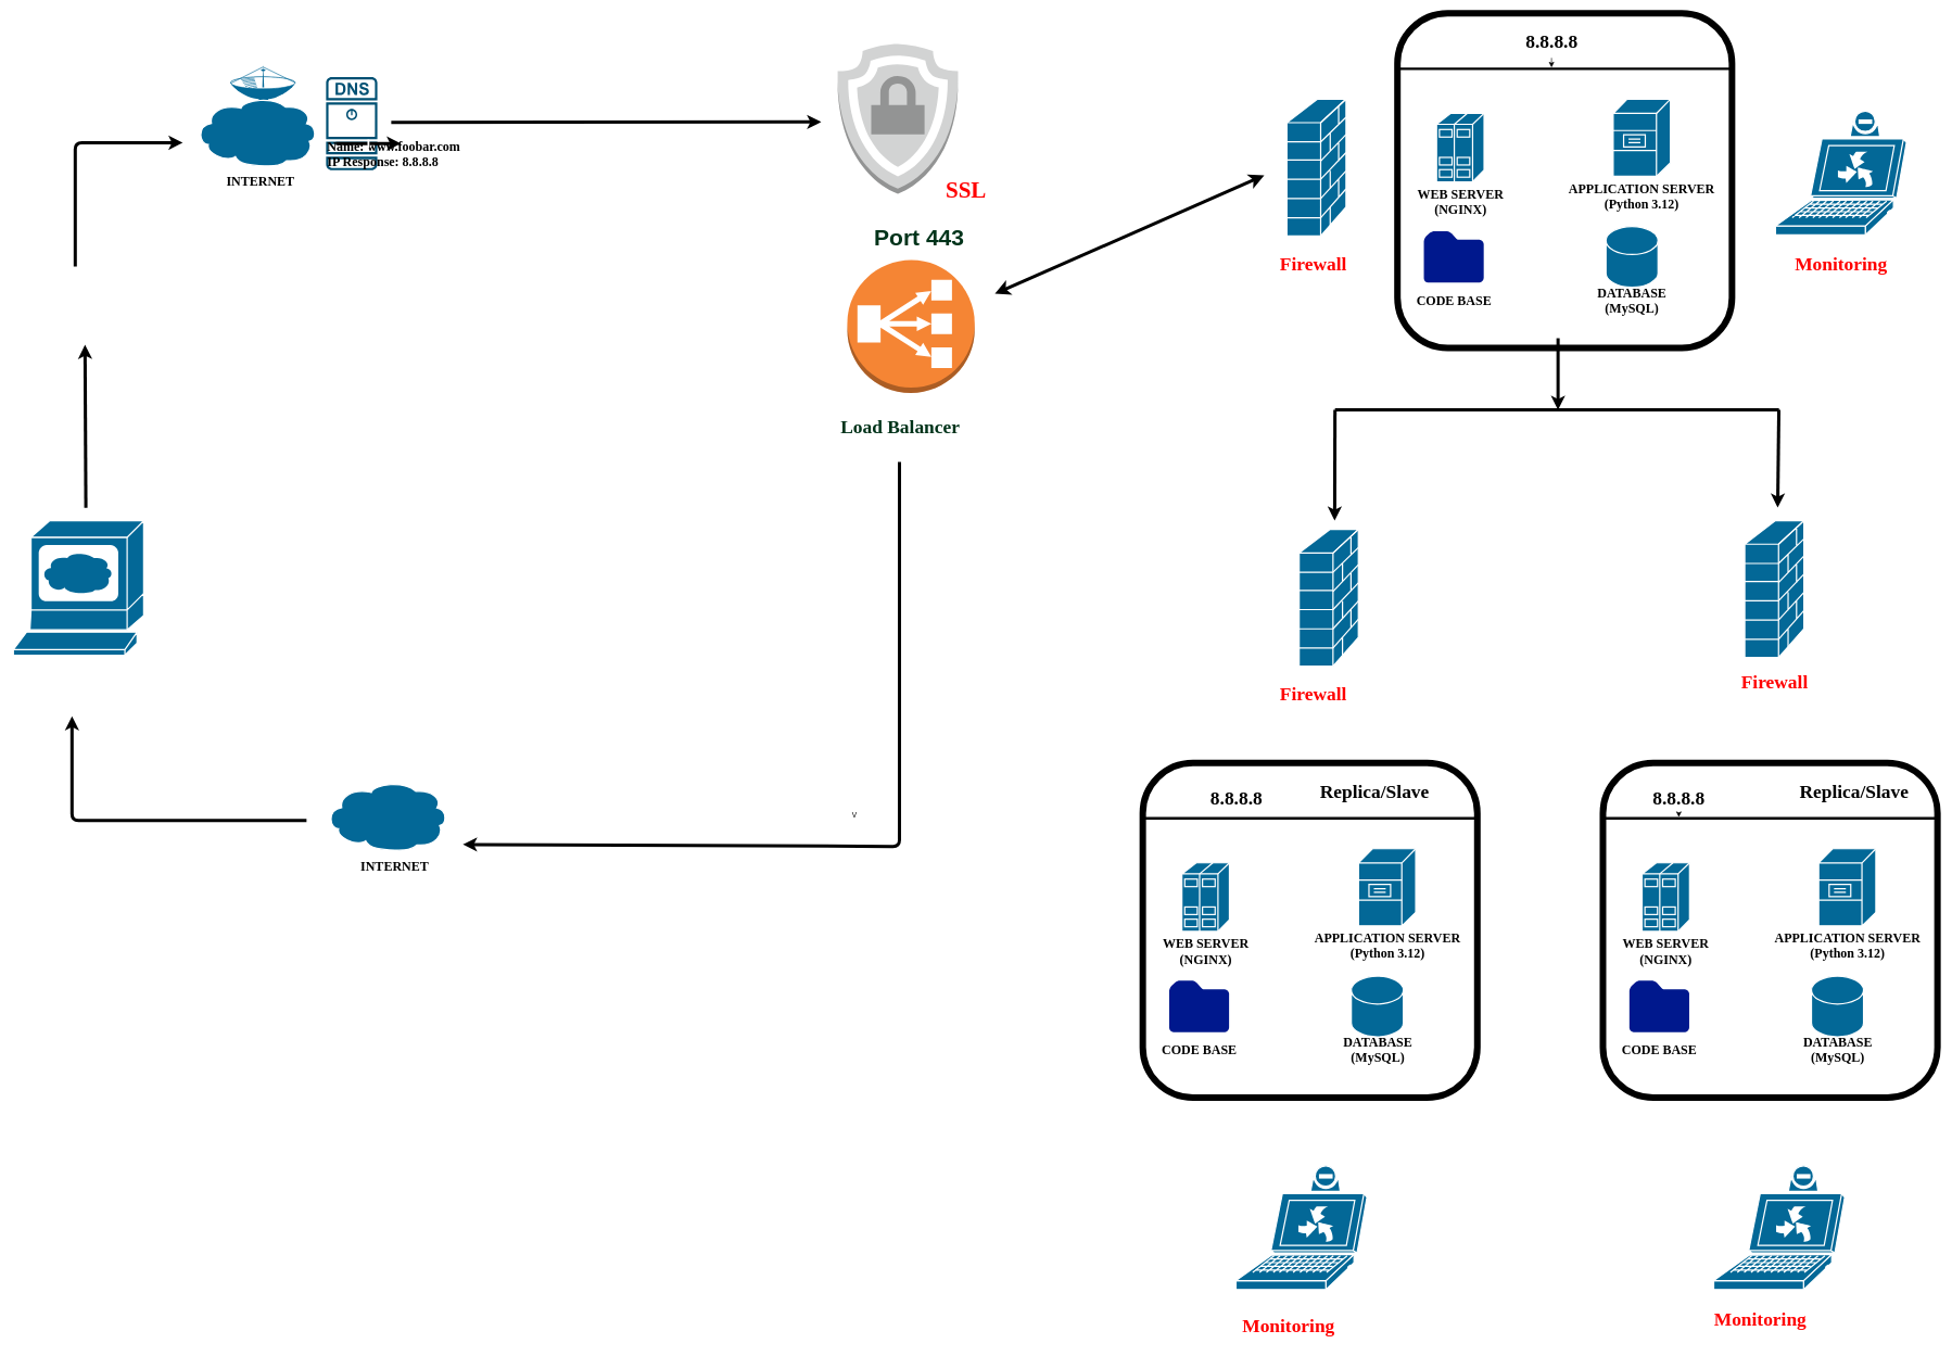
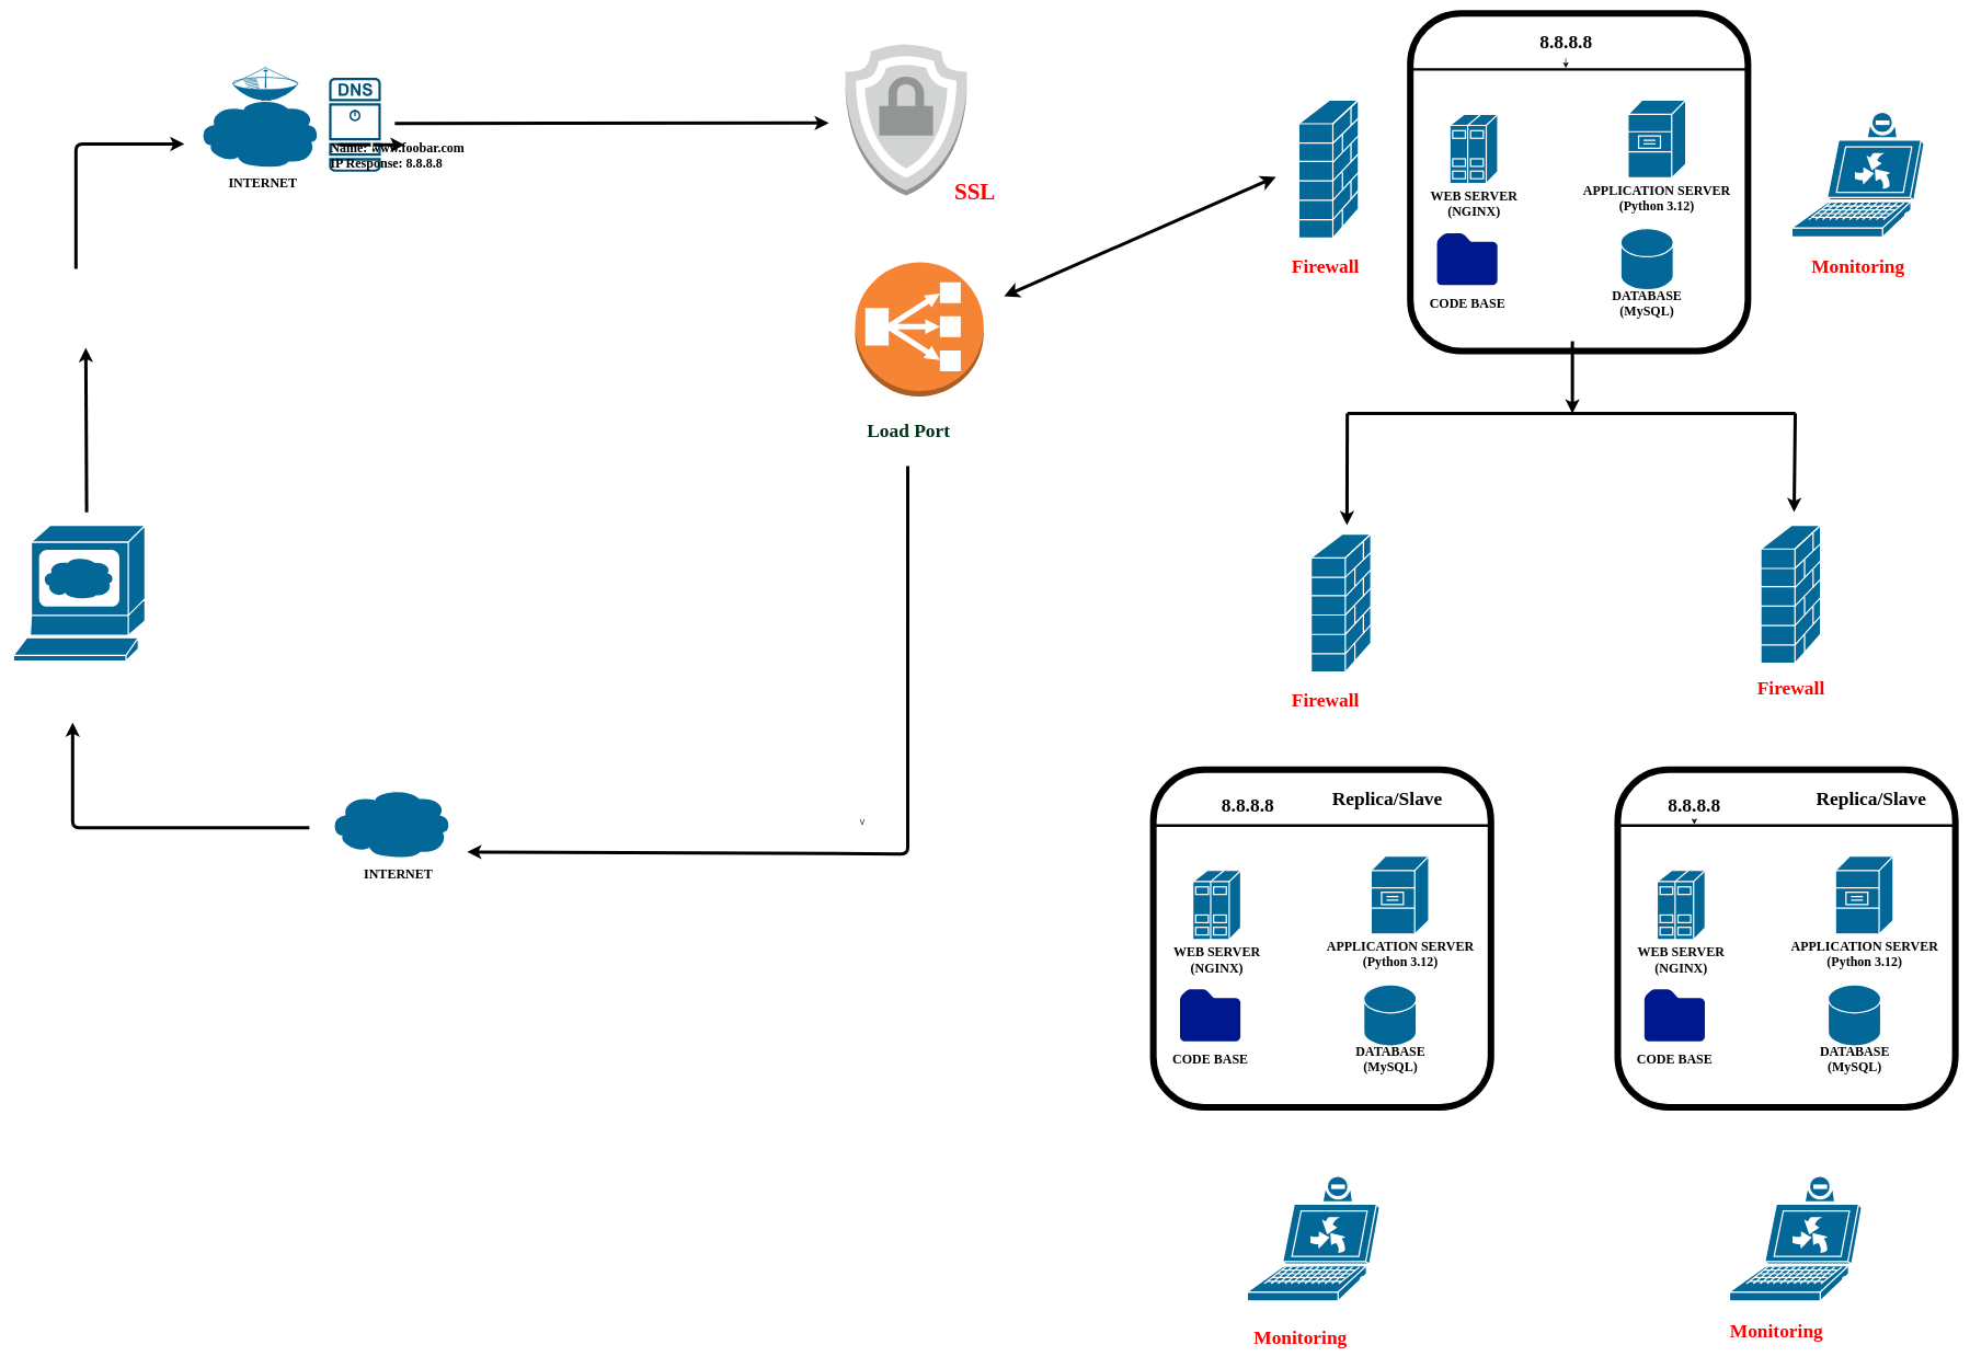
- <mxCell id="62" value="Port 443" style="text;html=1;align=center;verticalAlign=middle;resizable=0;points=[];autosize=1;strokeColor=none;fillColor=none;fontSize=35;fontColor=#00331A;fontStyle=1" vertex="1" parent="1"><mxGeometry x="1330" y="332.7" width="160" height="60" as="geometry" /></mxCell>
- <mxCell id="56" value="&lt;b&gt;&lt;font style=&quot;font-size: 29px;&quot; face=&quot;Tahoma&quot;&gt;Load Balancer&lt;/font&gt;&lt;/b&gt;" style="text;html=1;align=center;verticalAlign=middle;resizable=0;points=[];autosize=1;strokeColor=none;fillColor=none;rounded=1;fontColor=#00331A;" vertex="1" parent="1"><mxGeometry x="1265.5" y="628.53" width="230" height="50" as="geometry" /></mxCell>
+ <mxCell id="56" value="&lt;b&gt;&lt;font style=&quot;font-size: 29px;&quot; face=&quot;Tahoma&quot;&gt;Load Port&lt;/font&gt;&lt;/b&gt;" style="text;html=1;align=center;verticalAlign=middle;resizable=0;points=[];autosize=1;strokeColor=none;fillColor=none;rounded=1;fontColor=#00331A;" vertex="1" parent="1"><mxGeometry x="1265.5" y="628.53" width="230" height="50" as="geometry" /></mxCell>
